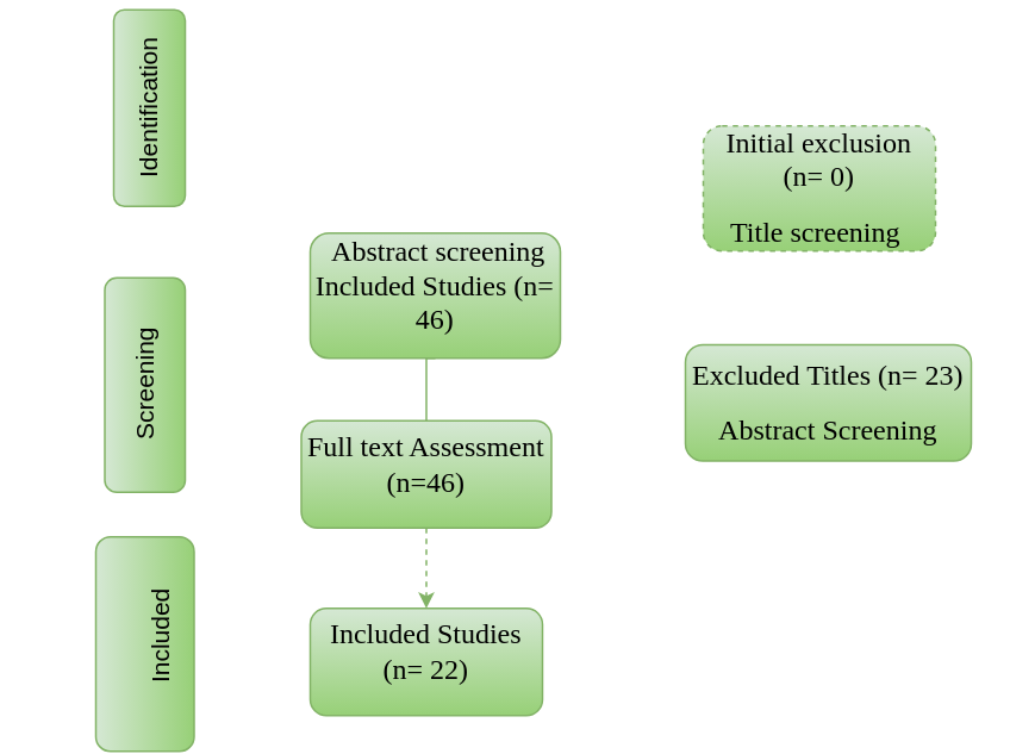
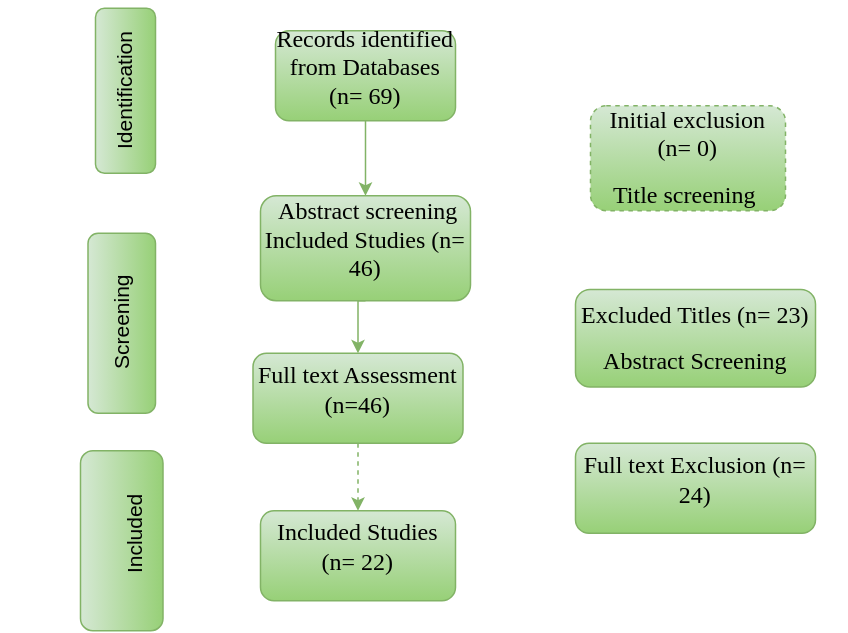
+ <mxCell id="6" value="&lt;p style=&quot;line-height:1.284;margin-top:0pt;margin-bottom:0pt;&quot; dir=&quot;ltr&quot;&gt;&lt;/p&gt;&lt;div&gt;&lt;/div&gt;&lt;span style=&quot;font-size: 12pt; font-family: &amp;quot;Times New Roman&amp;quot;; background-color: transparent; font-variant-numeric: normal; font-variant-east-asian: normal; font-variant-alternates: normal; vertical-align: baseline;&quot;&gt;Records identified from Databases (n= 69)&lt;/span&gt;&lt;p&gt;&lt;/p&gt;&lt;span id=&quot;docs-internal-guid-15253d3b-7fff-2a9a-5b89-245ccfc94c7b&quot;&gt;&lt;/span&gt;" style="rounded=1;whiteSpace=wrap;html=1;fillColor=#d5e8d4;strokeColor=#82b366;gradientColor=#97d077;" vertex="1" parent="1"><mxGeometry x="183" y="20" width="120" height="60" as="geometry" /></mxCell>
+ <mxCell id="5" style="edgeStyle=orthogonalEdgeStyle;rounded=0;orthogonalLoop=1;jettySize=auto;html=1;exitX=0.5;exitY=1;exitDx=0;exitDy=0;entryX=0.5;entryY=0;entryDx=0;entryDy=0;fontColor=#000000;fillColor=#d5e8d4;strokeColor=#82b366;gradientColor=#97d077;" edge="1" parent="1" source="6" target="8"><mxGeometry relative="1" as="geometry"><Array as="points"><mxPoint x="243" y="100" /><mxPoint x="243" y="110" /><mxPoint x="243" y="110" /></Array></mxGeometry></mxCell>
- <mxCell id="7" style="edgeStyle=orthogonalEdgeStyle;rounded=0;orthogonalLoop=1;jettySize=auto;html=1;exitX=0.5;exitY=1;exitDx=0;exitDy=0;entryX=0.5;entryY=0;entryDx=0;entryDy=0;fontColor=#000000;fillColor=#d5e8d4;strokeColor=#82b366;gradientColor=#97d077;endArrow=none;" edge="1" parent="1" source="8" target="10"><mxGeometry relative="1" as="geometry" /></mxCell>
+ <mxCell id="7" style="edgeStyle=orthogonalEdgeStyle;rounded=0;orthogonalLoop=1;jettySize=auto;html=1;exitX=0.5;exitY=1;exitDx=0;exitDy=0;entryX=0.5;entryY=0;entryDx=0;entryDy=0;fontColor=#000000;fillColor=#d5e8d4;strokeColor=#82b366;gradientColor=#97d077;" edge="1" parent="1" source="8" target="10"><mxGeometry relative="1" as="geometry" /></mxCell>
+ <mxCell id="14" value="&lt;p style=&quot;line-height:1.284;margin-top:0pt;margin-bottom:0pt;&quot; dir=&quot;ltr&quot;&gt;&lt;/p&gt;&lt;div&gt;&lt;/div&gt;&lt;span style=&quot;font-size: 12pt; font-family: &amp;quot;Times New Roman&amp;quot;; background-color: transparent; font-variant-numeric: normal; font-variant-east-asian: normal; font-variant-alternates: normal; vertical-align: baseline;&quot;&gt;Full text Exclusion (n= 24)&lt;/span&gt;&lt;p&gt;&lt;/p&gt;&lt;span id=&quot;docs-internal-guid-e7daae04-7fff-57d5-44b8-1175b53b6c41&quot;&gt;&lt;/span&gt;" style="rounded=1;whiteSpace=wrap;html=1;fillColor=#d5e8d4;strokeColor=#82b366;gradientColor=#97d077;" vertex="1" parent="1"><mxGeometry x="383" y="295" width="160" height="60" as="geometry" /></mxCell>
